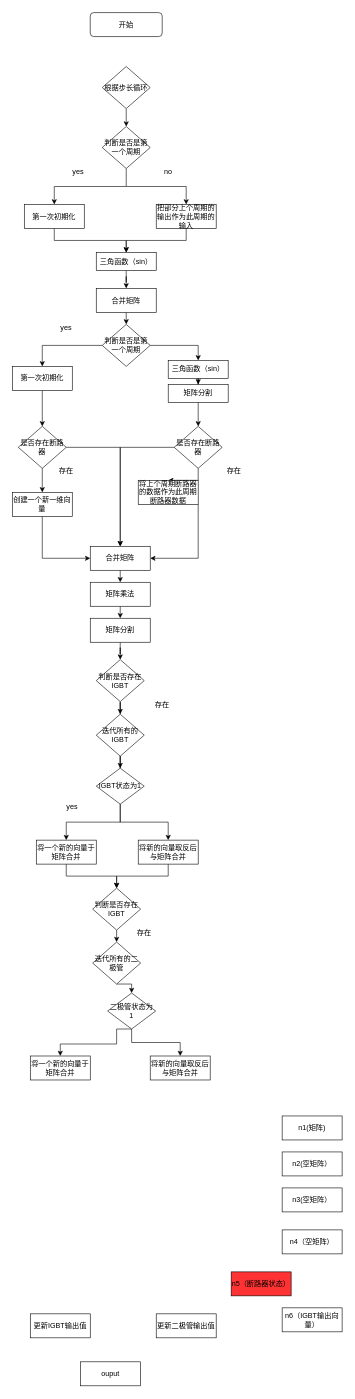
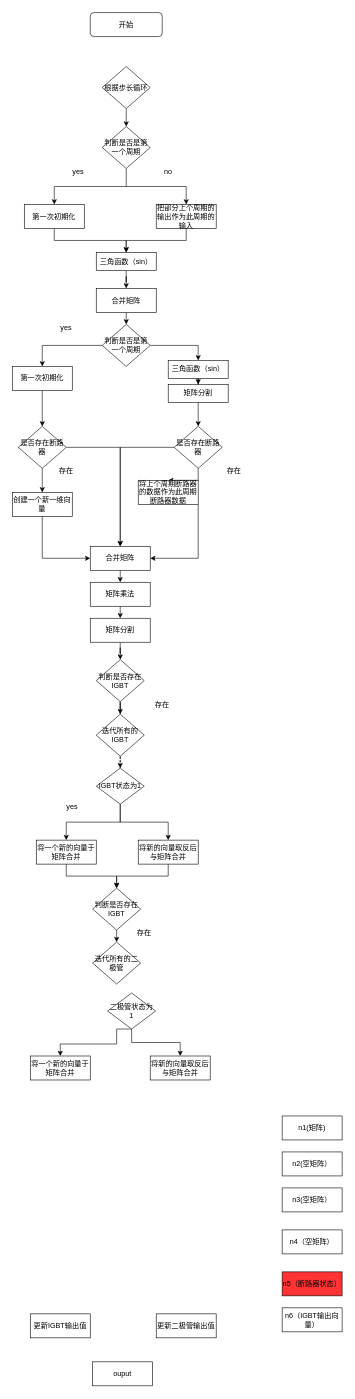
- <mxCell id="48" style="edgeStyle=orthogonalEdgeStyle;rounded=0;orthogonalLoop=1;jettySize=auto;html=1;entryX=0.5;entryY=0;entryDx=0;entryDy=0;" edge="1" parent="1" source="49" target="52"><mxGeometry relative="1" as="geometry" /></mxCell>
+ <mxCell id="48" style="edgeStyle=orthogonalEdgeStyle;rounded=0;orthogonalLoop=1;jettySize=auto;html=1;entryX=0.5;entryY=0;entryDx=0;entryDy=0;dashed=1;" edge="1" parent="1" source="49" target="52"><mxGeometry relative="1" as="geometry" /></mxCell>
- <mxCell id="62" style="edgeStyle=orthogonalEdgeStyle;rounded=0;orthogonalLoop=1;jettySize=auto;html=1;exitX=0.5;exitY=1;exitDx=0;exitDy=0;entryX=0.5;entryY=0;entryDx=0;entryDy=0;" edge="1" parent="1" source="63" target="66"><mxGeometry relative="1" as="geometry" /></mxCell>
- <mxCell id="74" value="n5（断路器状态）" style="rounded=0;whiteSpace=wrap;html=1;fillColor=#FF3333;" vertex="1" parent="1"><mxGeometry x="385" y="2120" width="100" height="40" as="geometry" /></mxCell>
+ <mxCell id="74" value="n5（断路器状态）" style="rounded=0;whiteSpace=wrap;html=1;fillColor=#FF3333;" vertex="1" parent="1"><mxGeometry x="470" y="2120" width="100" height="40" as="geometry" /></mxCell>
- <mxCell id="69" value="ouput" style="rounded=0;whiteSpace=wrap;html=1;" vertex="1" parent="1"><mxGeometry x="134" y="2270" width="100" height="40" as="geometry" /></mxCell>
+ <mxCell id="69" value="ouput" style="rounded=0;whiteSpace=wrap;html=1;" vertex="1" parent="1"><mxGeometry x="154" y="2270" width="100" height="40" as="geometry" /></mxCell>
